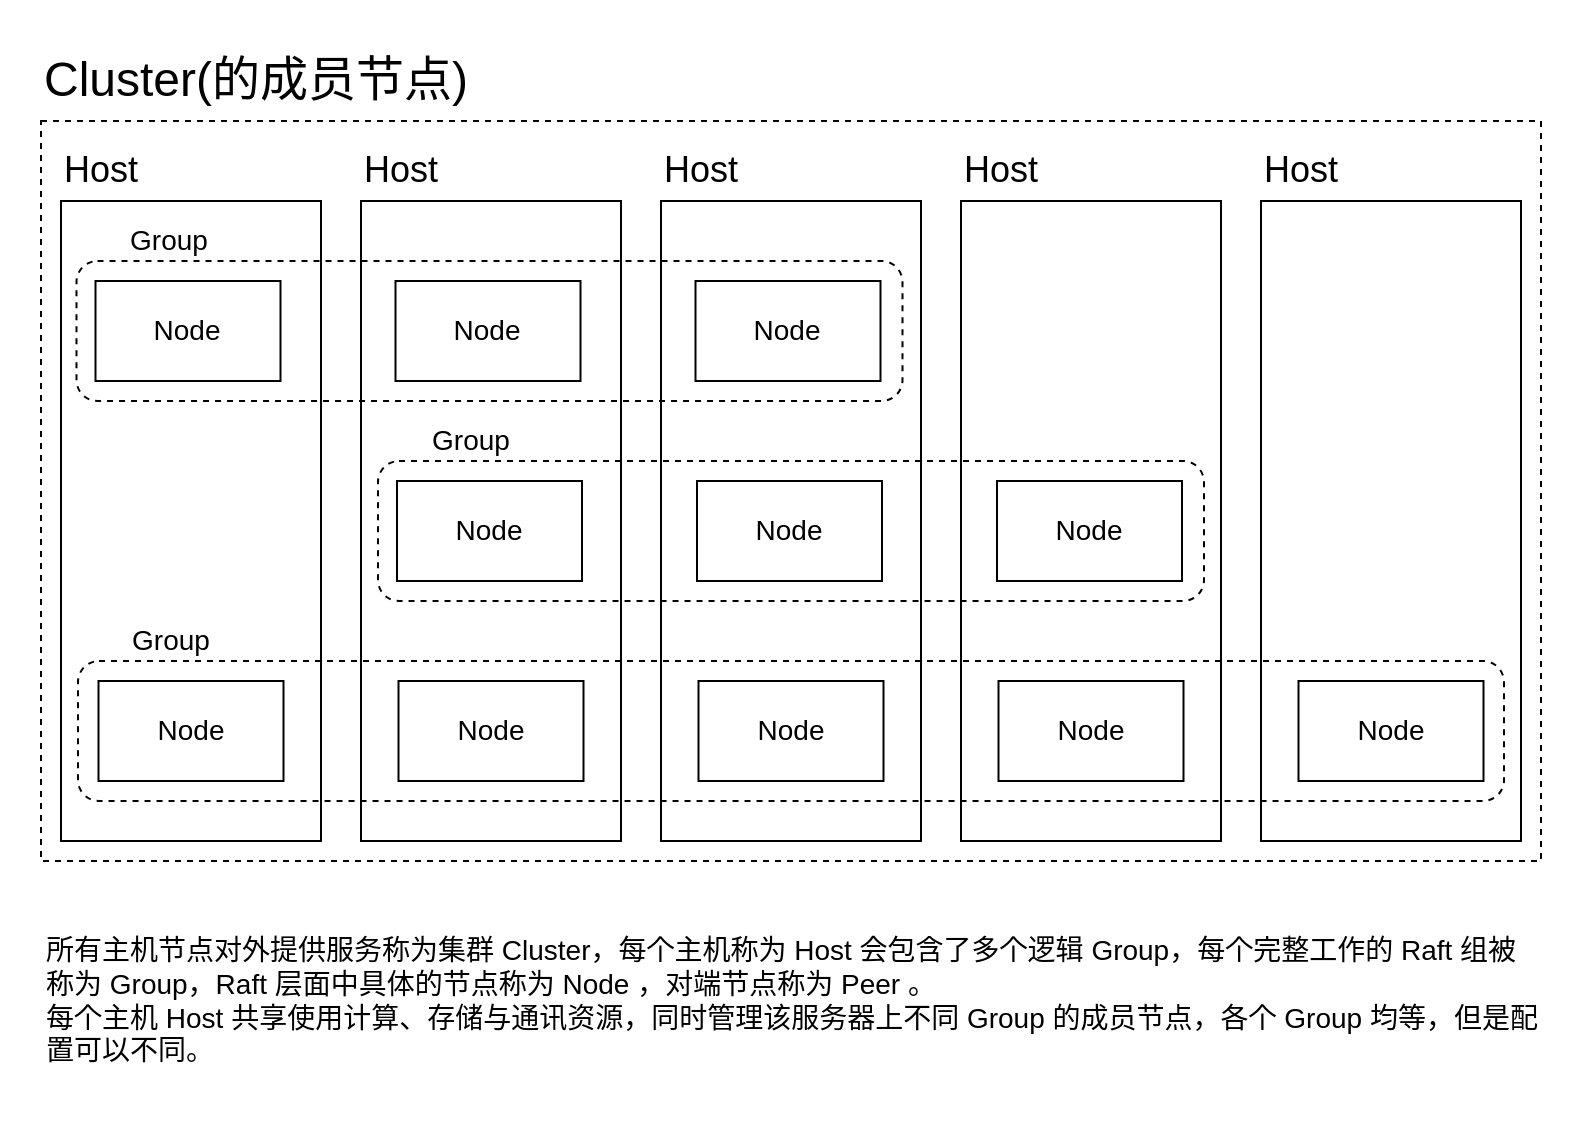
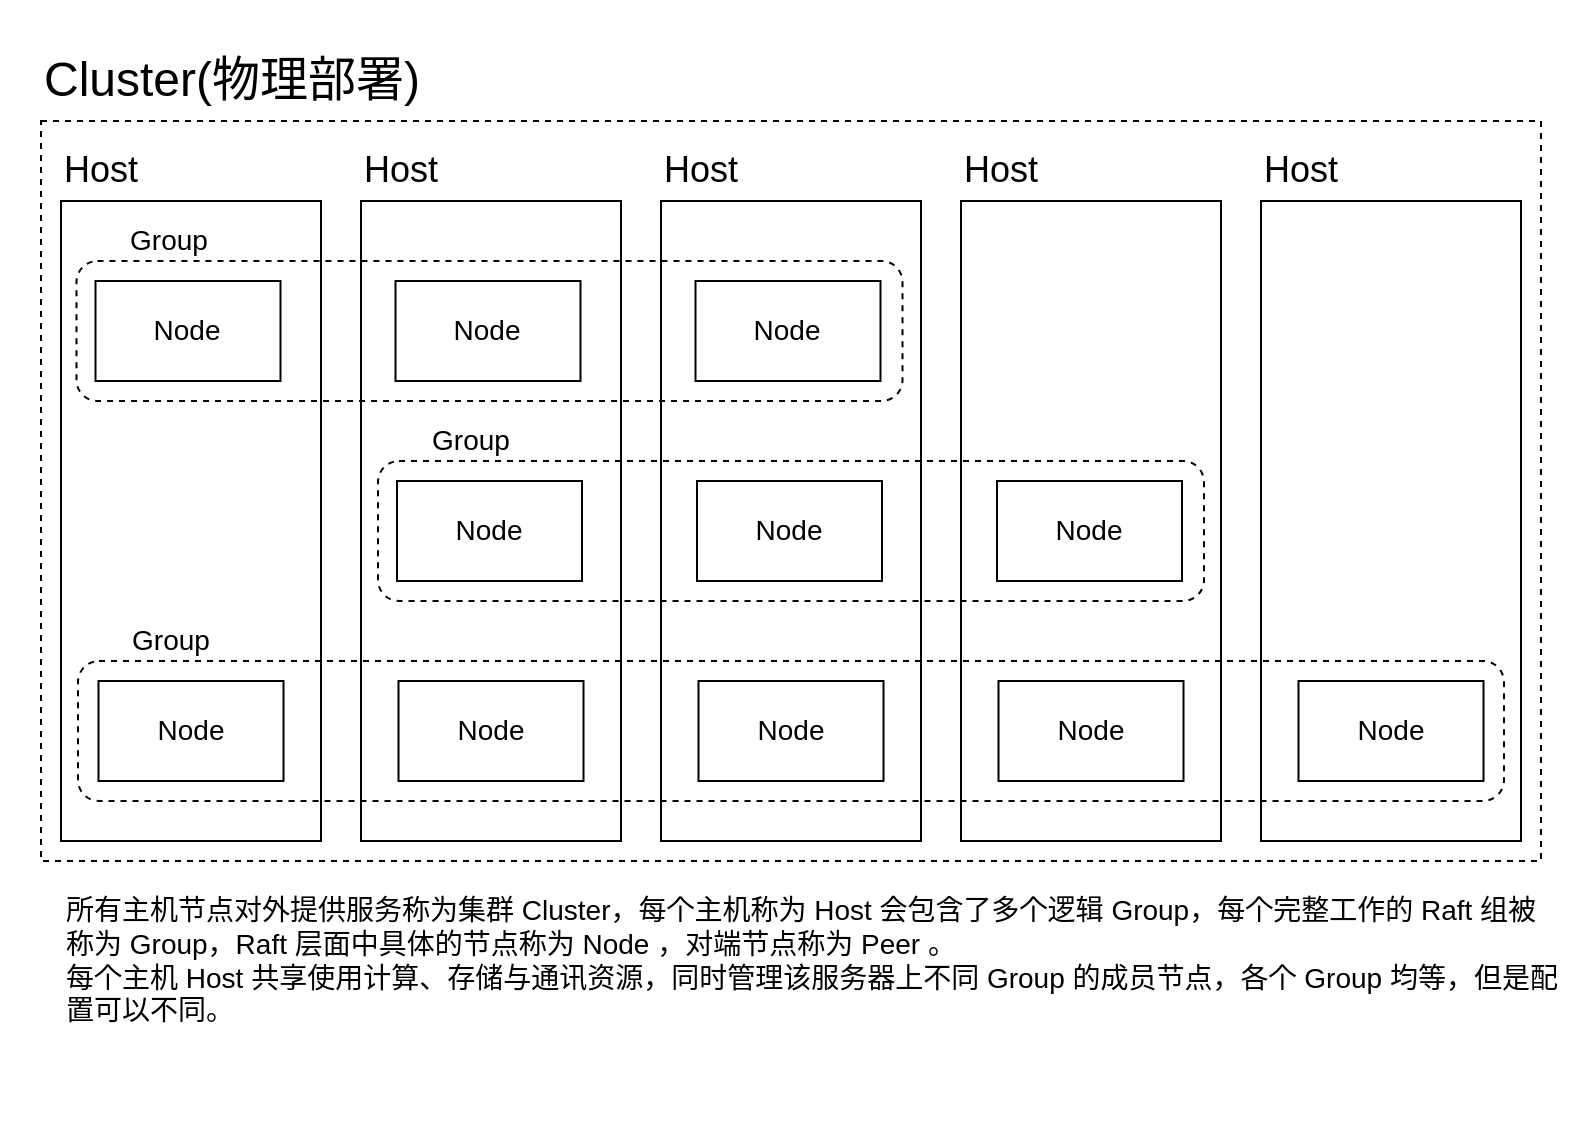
- <mxCell id="3" value="&lt;font style=&quot;font-size: 24px;&quot;&gt;Cluster(的成员节点)&lt;/font&gt;" style="text;html=1;strokeColor=none;fillColor=none;align=left;verticalAlign=middle;whiteSpace=wrap;rounded=0;" parent="1" vertex="1"><mxGeometry x="20" y="20" width="751" height="40" as="geometry" /></mxCell>
+ <mxCell id="3" value="&lt;font style=&quot;font-size: 24px;&quot;&gt;Cluster(物理部署)&lt;/font&gt;" style="text;html=1;strokeColor=none;fillColor=none;align=left;verticalAlign=middle;whiteSpace=wrap;rounded=0;" parent="1" vertex="1"><mxGeometry x="20" y="20" width="751" height="40" as="geometry" /></mxCell>
- <mxCell id="42" value="所有主机节点对外提供服务称为集群 Cluster，每个主机称为 Host 会包含了多个逻辑 Group，每个完整工作的 Raft 组被称为 Group，Raft 层面中具体的节点称为 Node ，对端节点称为 Peer 。&lt;br&gt;每个主机 Host 共享使用计算、存储与通讯资源，同时管理该服务器上不同 Group 的成员节点，各个 Group 均等，但是配置可以不同。" style="text;whiteSpace=wrap;html=1;fontSize=14;" parent="1" vertex="1"><mxGeometry x="21" y="460" width="750" height="80" as="geometry" /></mxCell>
+ <mxCell id="42" value="所有主机节点对外提供服务称为集群 Cluster，每个主机称为 Host 会包含了多个逻辑 Group，每个完整工作的 Raft 组被称为 Group，Raft 层面中具体的节点称为 Node ，对端节点称为 Peer 。&lt;br&gt;每个主机 Host 共享使用计算、存储与通讯资源，同时管理该服务器上不同 Group 的成员节点，各个 Group 均等，但是配置可以不同。" style="text;whiteSpace=wrap;html=1;fontSize=14;" parent="1" vertex="1"><mxGeometry x="31" y="440" width="750" height="80" as="geometry" /></mxCell>
